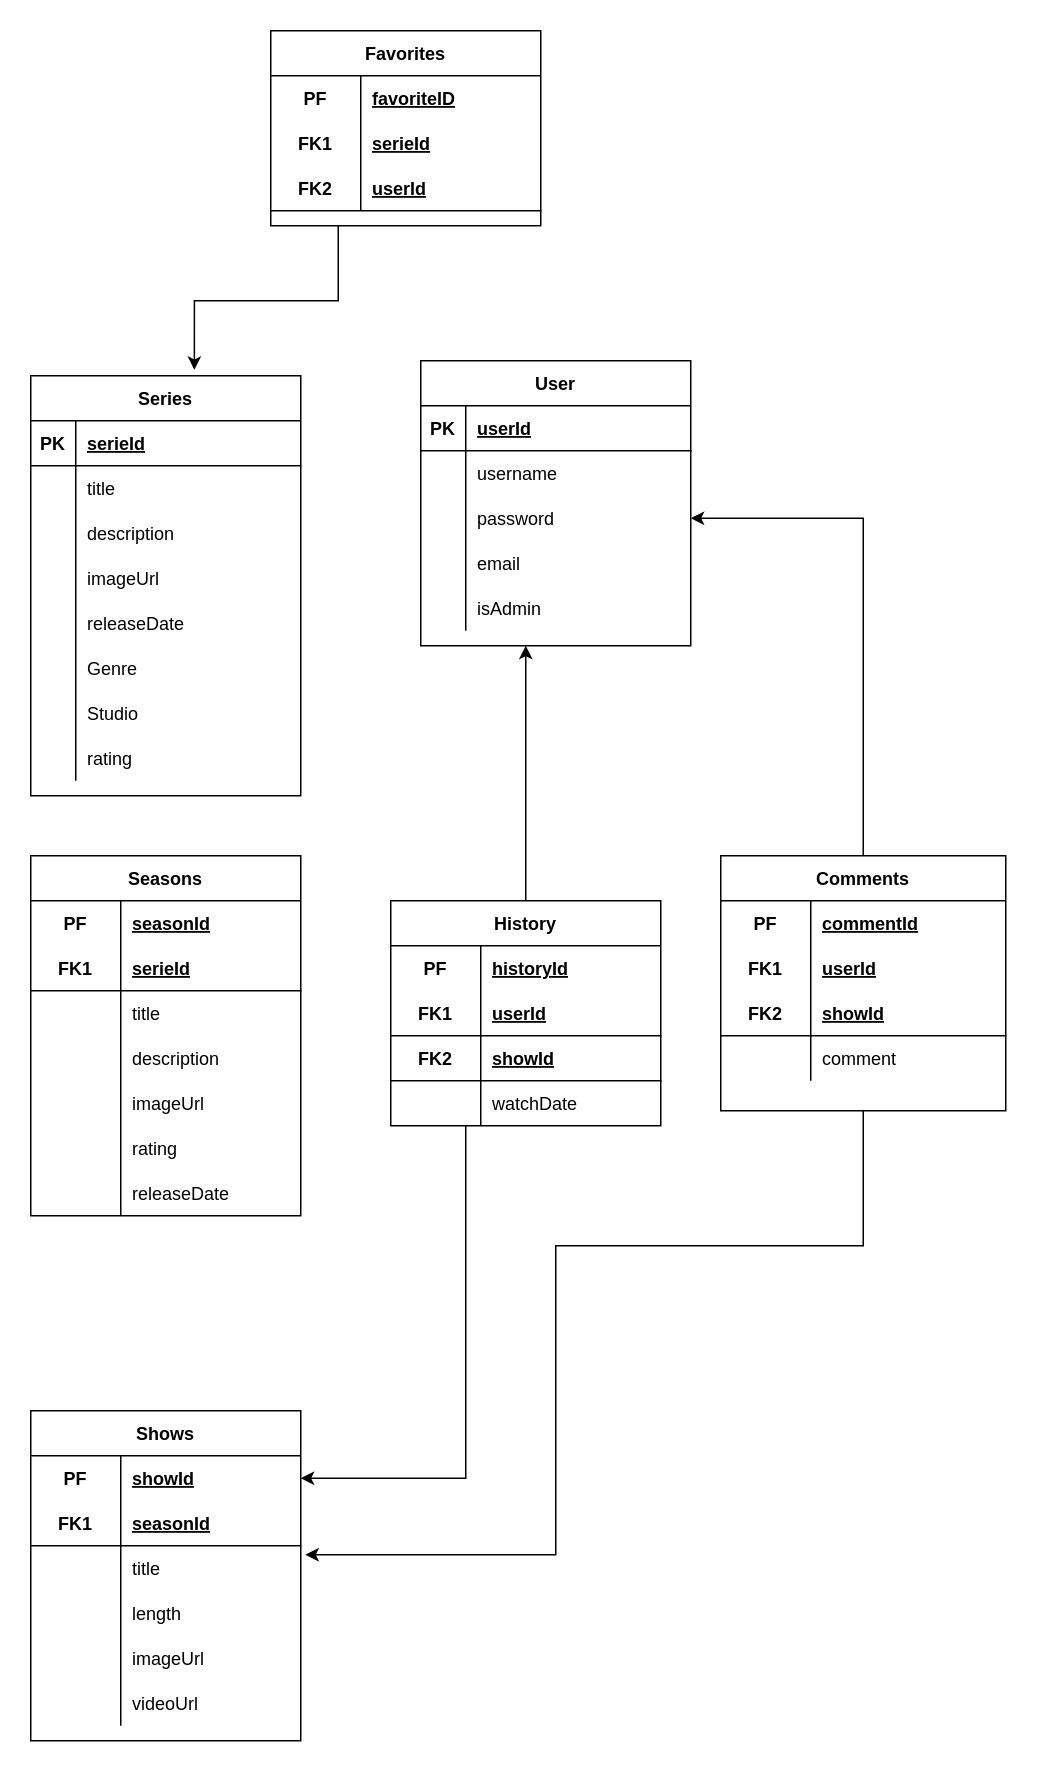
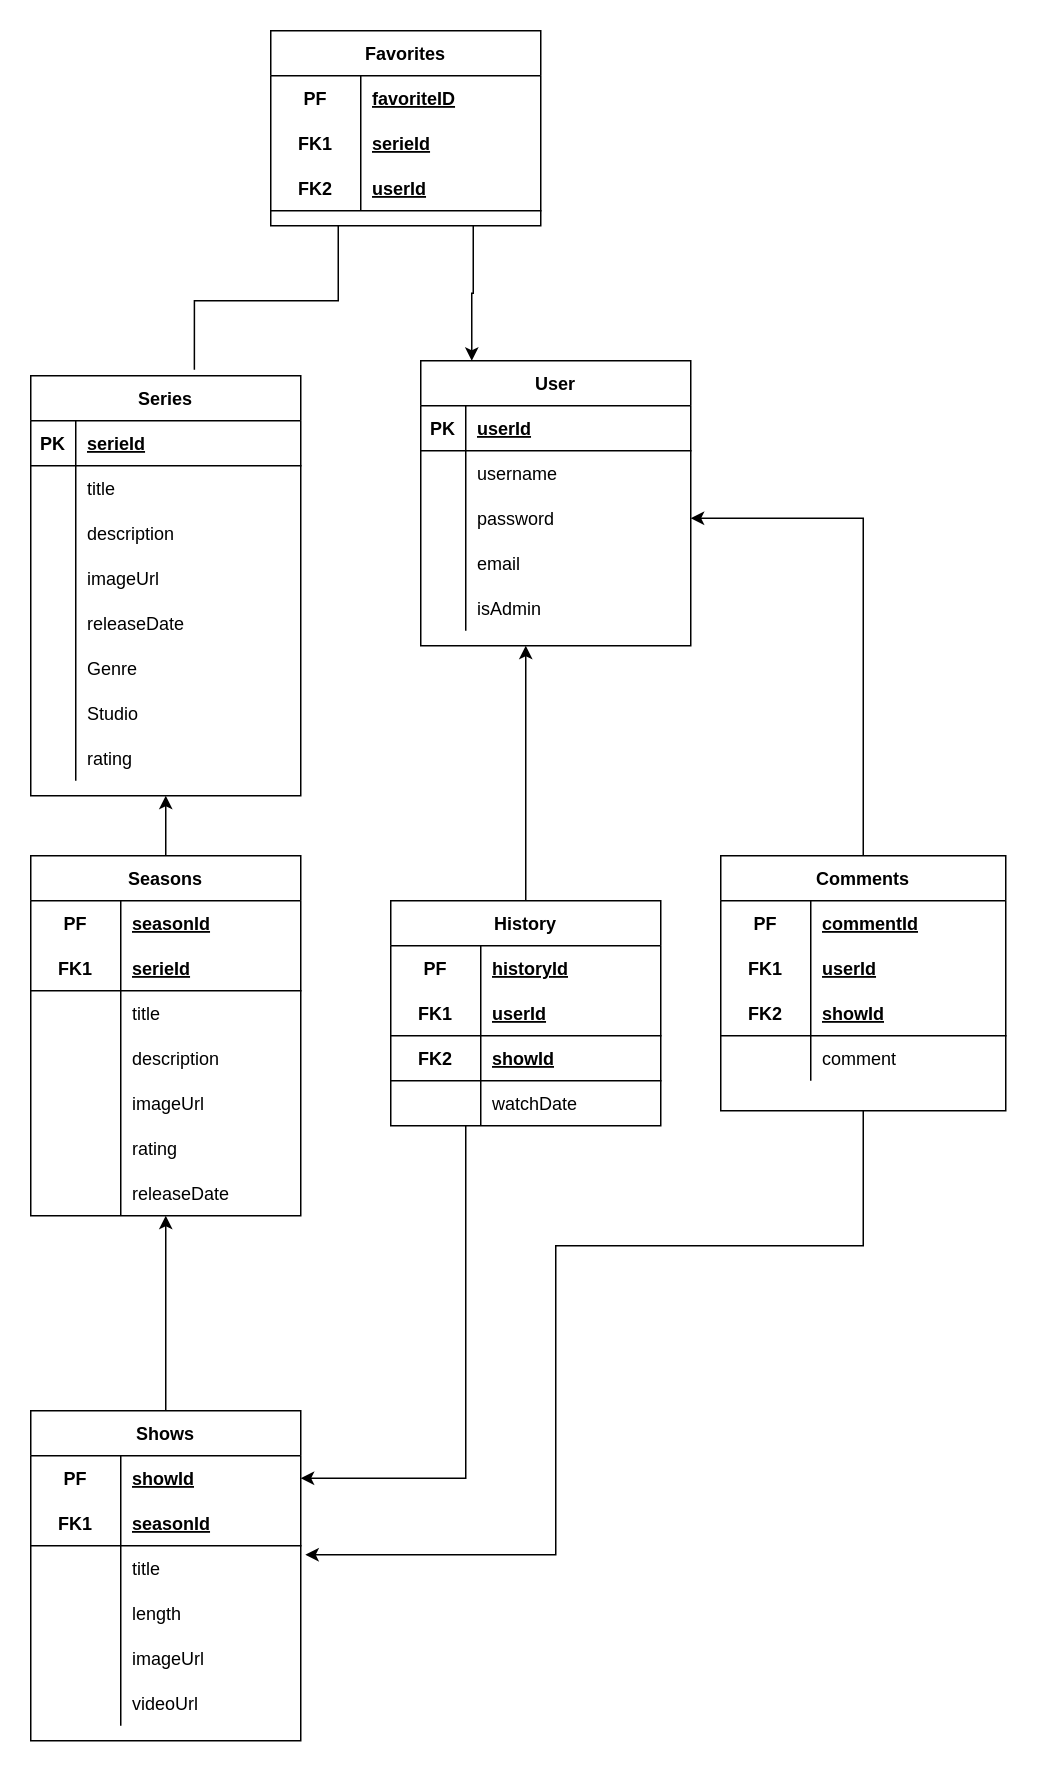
+ <mxCell id="116" style="edgeStyle=orthogonalEdgeStyle;rounded=0;orthogonalLoop=1;jettySize=auto;html=1;exitX=0.75;exitY=1;exitDx=0;exitDy=0;entryX=0.189;entryY=0;entryDx=0;entryDy=0;entryPerimeter=0;" edge="1" parent="1" source="118" target="2"><mxGeometry relative="1" as="geometry" /></mxCell>
- <mxCell id="117" style="edgeStyle=orthogonalEdgeStyle;rounded=0;orthogonalLoop=1;jettySize=auto;html=1;exitX=0.25;exitY=1;exitDx=0;exitDy=0;entryX=0.606;entryY=-0.014;entryDx=0;entryDy=0;entryPerimeter=0;" edge="1" parent="1" source="118" target="18"><mxGeometry relative="1" as="geometry" /></mxCell>
+ <mxCell id="117" style="edgeStyle=orthogonalEdgeStyle;rounded=0;orthogonalLoop=1;jettySize=auto;html=1;exitX=0.25;exitY=1;exitDx=0;exitDy=0;entryX=0.606;entryY=-0.014;entryDx=0;entryDy=0;entryPerimeter=0;endArrow=none;" edge="1" parent="1" source="118" target="18"><mxGeometry relative="1" as="geometry" /></mxCell>
+ <mxCell id="78" style="edgeStyle=orthogonalEdgeStyle;rounded=0;orthogonalLoop=1;jettySize=auto;html=1;exitX=0.5;exitY=0;exitDx=0;exitDy=0;entryX=0.5;entryY=1;entryDx=0;entryDy=0;" edge="1" parent="1" source="79" target="18"><mxGeometry relative="1" as="geometry"><mxPoint x="100" y="470" as="targetPoint" /></mxGeometry></mxCell>
+ <mxCell id="58" style="edgeStyle=orthogonalEdgeStyle;rounded=0;orthogonalLoop=1;jettySize=auto;html=1;exitX=0.5;exitY=0;exitDx=0;exitDy=0;entryX=0.5;entryY=1;entryDx=0;entryDy=0;" edge="1" parent="1" source="59" target="79"><mxGeometry relative="1" as="geometry"><mxPoint x="110" y="850" as="targetPoint" /></mxGeometry></mxCell>
